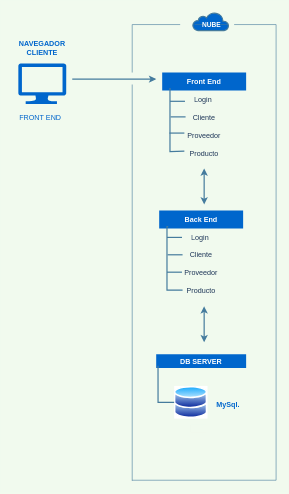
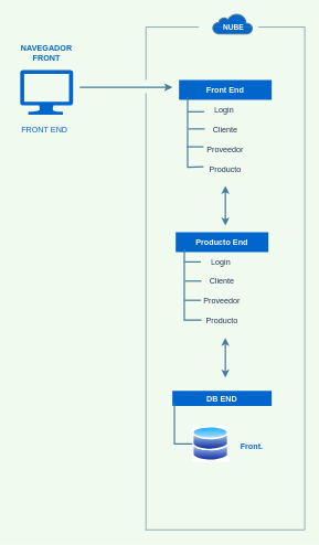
- <mxCell id="36" value="NAVEGADOR CLIENTE" style="shape=ext;double=1;rounded=0;whiteSpace=wrap;html=1;strokeColor=none;fontColor=#0066CC;fillColor=none;fontStyle=1;fontSize=12;" vertex="1" parent="1"><mxGeometry x="20" y="50" width="100" height="60" as="geometry" /></mxCell>
+ <mxCell id="36" value="NAVEGADOR FRONT" style="shape=ext;double=1;rounded=0;whiteSpace=wrap;html=1;strokeColor=none;fontColor=#0066CC;fillColor=none;fontStyle=1;fontSize=12;" vertex="1" parent="1"><mxGeometry x="20" y="50" width="100" height="60" as="geometry" /></mxCell>
- <mxCell id="8" value="Back End" style="swimlane;fontStyle=1;childLayout=stackLayout;horizontal=1;startSize=30;horizontalStack=0;resizeParent=1;resizeParentMax=0;resizeLast=0;collapsible=1;marginBottom=0;whiteSpace=wrap;fillColor=#0066CC;align=center;strokeColor=none;fontColor=#FFFFFF;" vertex="1" parent="1"><mxGeometry x="265" y="350" width="140" height="150" as="geometry" /></mxCell>
+ <mxCell id="8" value="Producto End" style="swimlane;fontStyle=1;childLayout=stackLayout;horizontal=1;startSize=30;horizontalStack=0;resizeParent=1;resizeParentMax=0;resizeLast=0;collapsible=1;marginBottom=0;whiteSpace=wrap;fillColor=#0066CC;align=center;strokeColor=none;fontColor=#FFFFFF;" vertex="1" parent="1"><mxGeometry x="265" y="350" width="140" height="150" as="geometry" /></mxCell>
- <mxCell id="16" value="DB SERVER" style="swimlane;html=1;fillColor=#0066CC;strokeColor=none;fontColor=#FFFFFF;whiteSpace=wrap;" vertex="1" parent="1"><mxGeometry x="260" y="590" width="150" height="160" as="geometry" /></mxCell>
+ <mxCell id="16" value="DB END" style="swimlane;html=1;fillColor=#0066CC;strokeColor=none;fontColor=#FFFFFF;whiteSpace=wrap;" vertex="1" parent="1"><mxGeometry x="260" y="590" width="150" height="160" as="geometry" /></mxCell>
- <mxCell id="19" value="MySql." style="shape=ext;double=1;rounded=0;whiteSpace=wrap;html=1;strokeColor=none;fontColor=#0066CC;fillColor=none;fontStyle=1" vertex="1" parent="16"><mxGeometry x="80" y="67.25" width="80" height="32.75" as="geometry" /></mxCell>
+ <mxCell id="19" value="Front." style="shape=ext;double=1;rounded=0;whiteSpace=wrap;html=1;strokeColor=none;fontColor=#0066CC;fillColor=none;fontStyle=1" vertex="1" parent="16"><mxGeometry x="80" y="67.25" width="80" height="32.75" as="geometry" /></mxCell>
